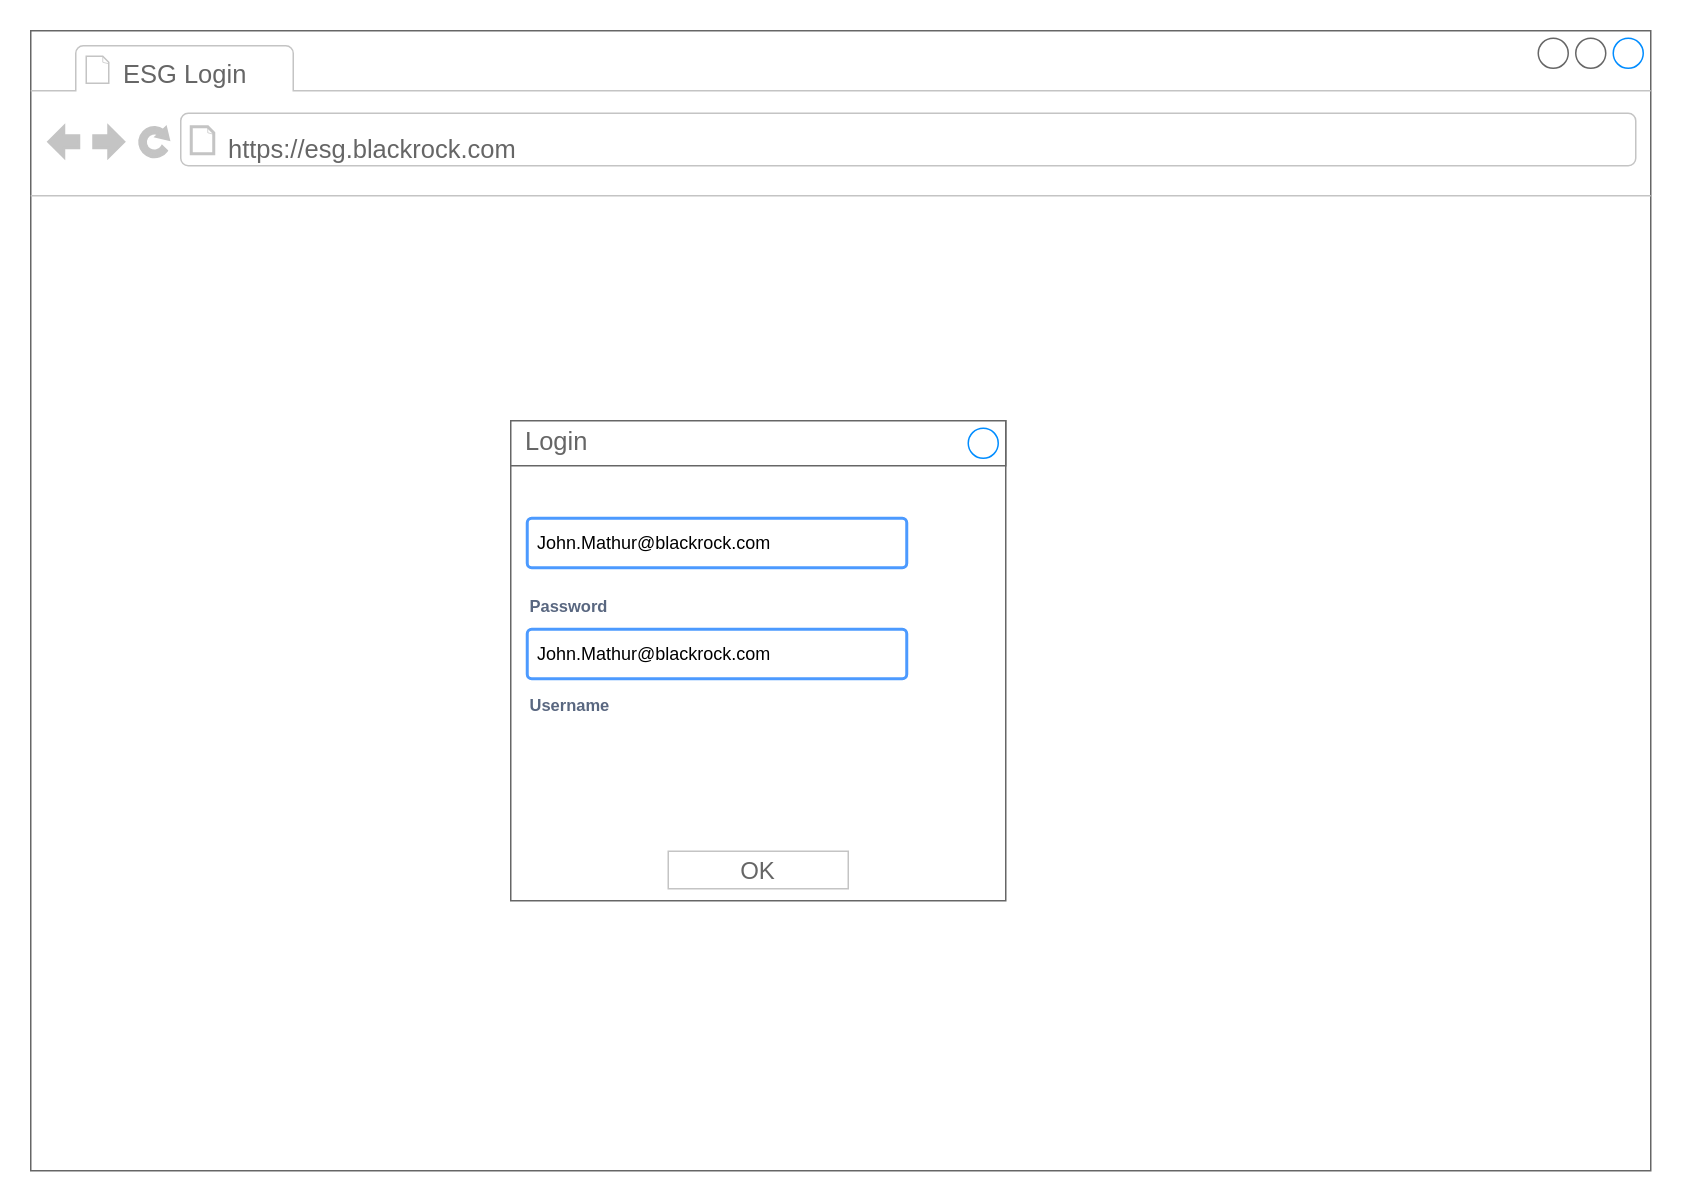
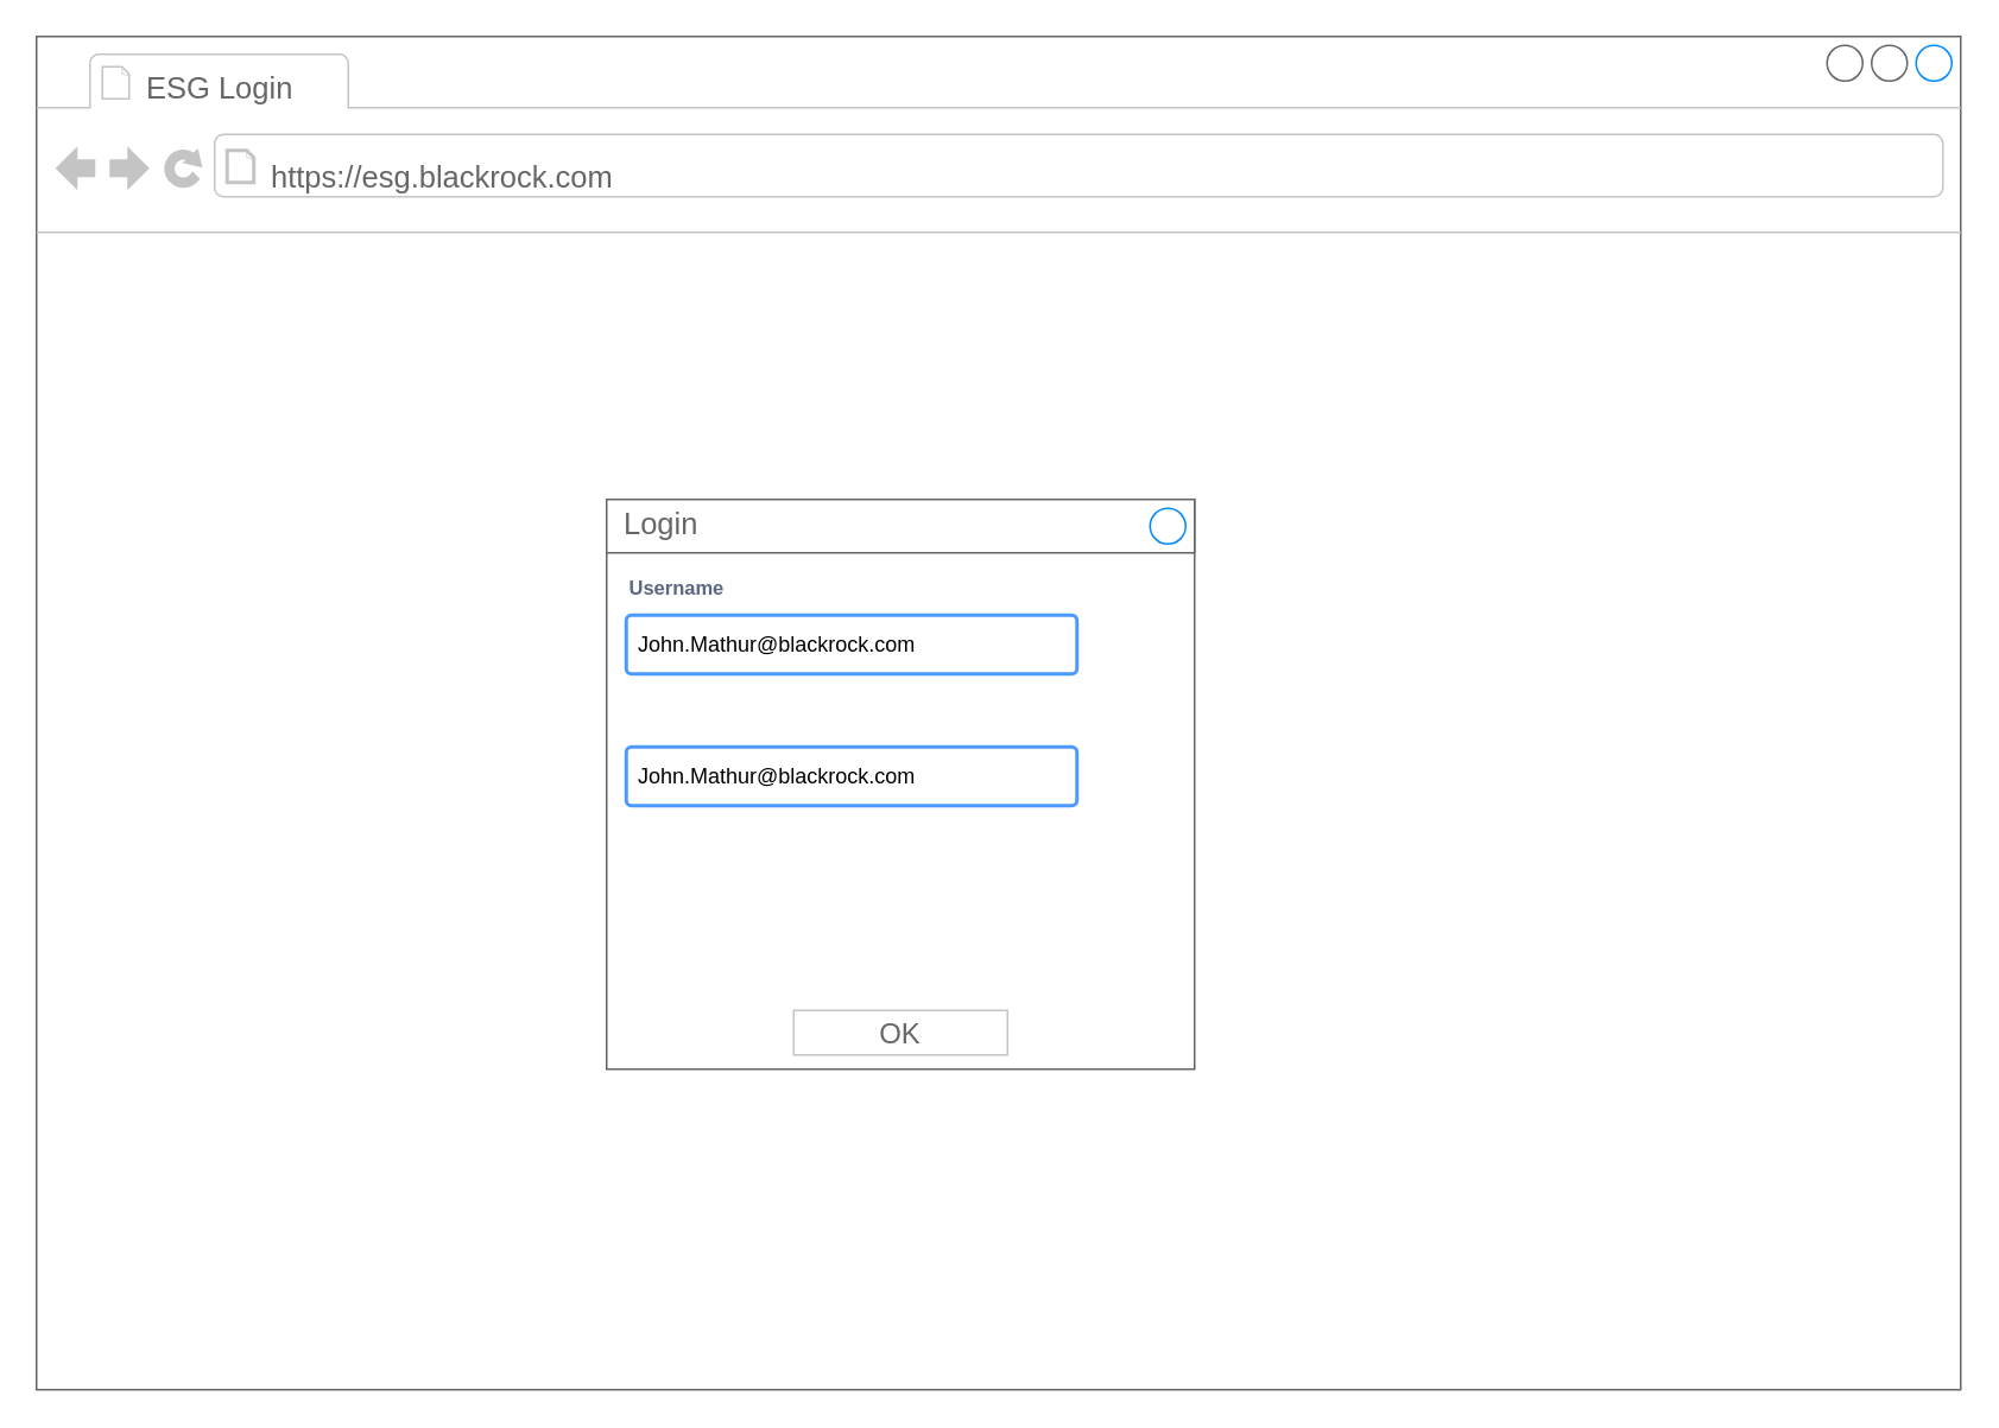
- <mxCell id="11" value="Password" style="fillColor=none;strokeColor=none;html=1;fontSize=11;fontStyle=0;align=left;fontColor=#596780;fontStyle=1;fontSize=11" vertex="1" parent="5"><mxGeometry x="11" y="114" width="264" height="20" as="geometry" /></mxCell>
- <mxCell id="9" value="Username" style="fillColor=none;strokeColor=none;html=1;fontSize=11;fontStyle=0;align=left;fontColor=#596780;fontStyle=1;fontSize=11" vertex="1" parent="5"><mxGeometry x="11.0" y="180" width="264" height="20" as="geometry" /></mxCell>
+ <mxCell id="9" value="Username" style="fillColor=none;strokeColor=none;html=1;fontSize=11;fontStyle=0;align=left;fontColor=#596780;fontStyle=1;fontSize=11" vertex="1" parent="5"><mxGeometry x="11.0" y="40" width="264" height="20" as="geometry" /></mxCell>
